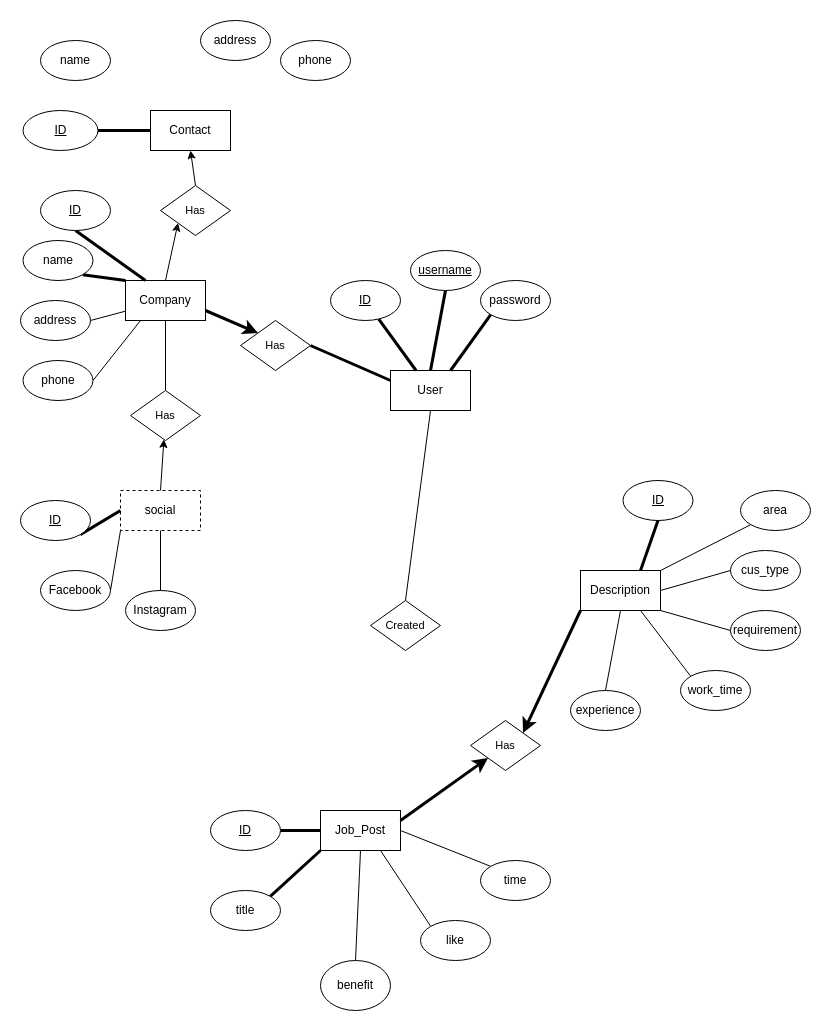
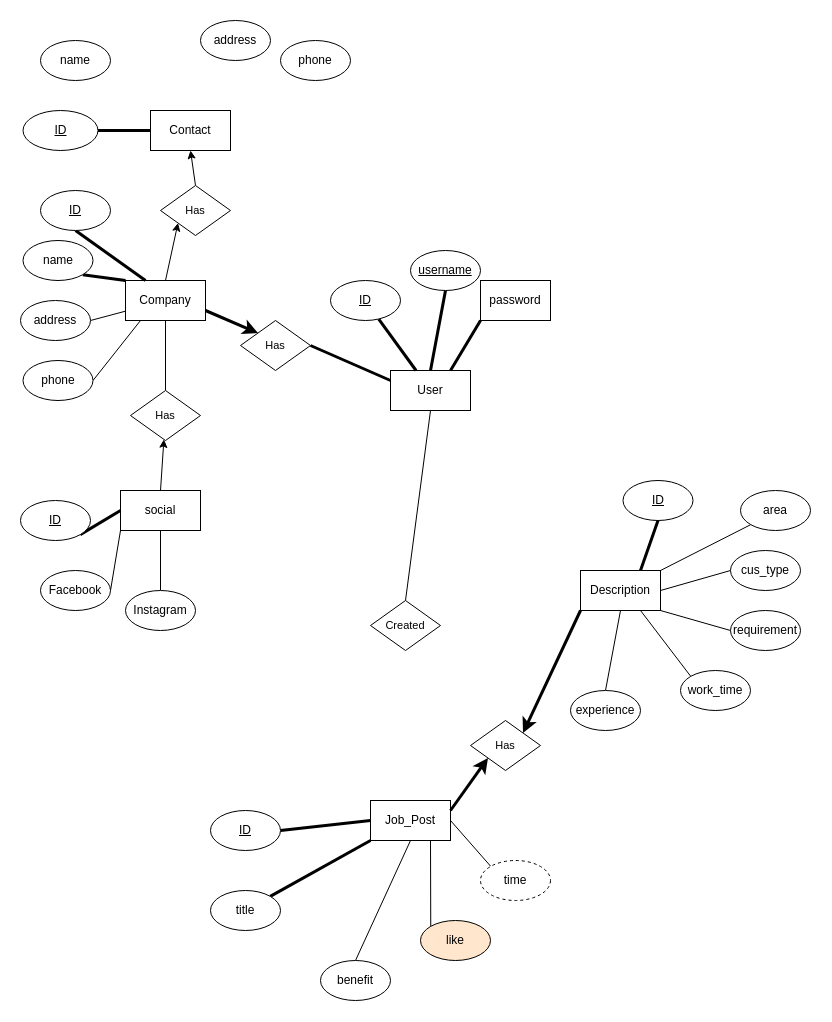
- <mxCell id="5" value="password" style="ellipse;whiteSpace=wrap;html=1;" parent="1" vertex="1"><mxGeometry x="480" y="280" width="70" height="40" as="geometry" /></mxCell>
+ <mxCell id="5" value="password" style="whiteSpace=wrap;html=1;rounded=0;" parent="1" vertex="1"><mxGeometry x="480" y="280" width="70" height="40" as="geometry" /></mxCell>
- <mxCell id="18" value="social" style="rounded=0;whiteSpace=wrap;html=1;dashed=1;" parent="1" vertex="1"><mxGeometry x="120" y="490" width="80" height="40" as="geometry" /></mxCell>
+ <mxCell id="18" value="social" style="rounded=0;whiteSpace=wrap;html=1;" parent="1" vertex="1"><mxGeometry x="120" y="490" width="80" height="40" as="geometry" /></mxCell>
- <mxCell id="27" value="Job_Post" style="rounded=0;whiteSpace=wrap;html=1;" parent="1" vertex="1"><mxGeometry x="320" y="810" width="80" height="40" as="geometry" /></mxCell>
+ <mxCell id="27" value="Job_Post" style="rounded=0;whiteSpace=wrap;html=1;" parent="1" vertex="1"><mxGeometry x="370" y="800" width="80" height="40" as="geometry" /></mxCell>
- <mxCell id="51" value="time" style="ellipse;whiteSpace=wrap;html=1;rounded=0;" parent="1" vertex="1"><mxGeometry x="480" y="860" width="70" height="40" as="geometry" /></mxCell>
+ <mxCell id="51" value="time" style="ellipse;whiteSpace=wrap;html=1;rounded=0;dashed=1;" parent="1" vertex="1"><mxGeometry x="480" y="860" width="70" height="40" as="geometry" /></mxCell>
- <mxCell id="49" value="like" style="ellipse;whiteSpace=wrap;html=1;rounded=0;" parent="1" vertex="1"><mxGeometry x="420" y="920" width="70" height="40" as="geometry" /></mxCell>
+ <mxCell id="49" value="like" style="ellipse;whiteSpace=wrap;html=1;rounded=0;fillColor=#ffe6cc;" parent="1" vertex="1"><mxGeometry x="420" y="920" width="70" height="40" as="geometry" /></mxCell>
- <mxCell id="47" value="benefit" style="ellipse;whiteSpace=wrap;html=1;rounded=0;" parent="1" vertex="1"><mxGeometry x="320" y="960" width="70" height="50" as="geometry" /></mxCell>
+ <mxCell id="47" value="benefit" style="ellipse;whiteSpace=wrap;html=1;rounded=0;" parent="1" vertex="1"><mxGeometry x="320" y="960" width="70" height="40" as="geometry" /></mxCell>
